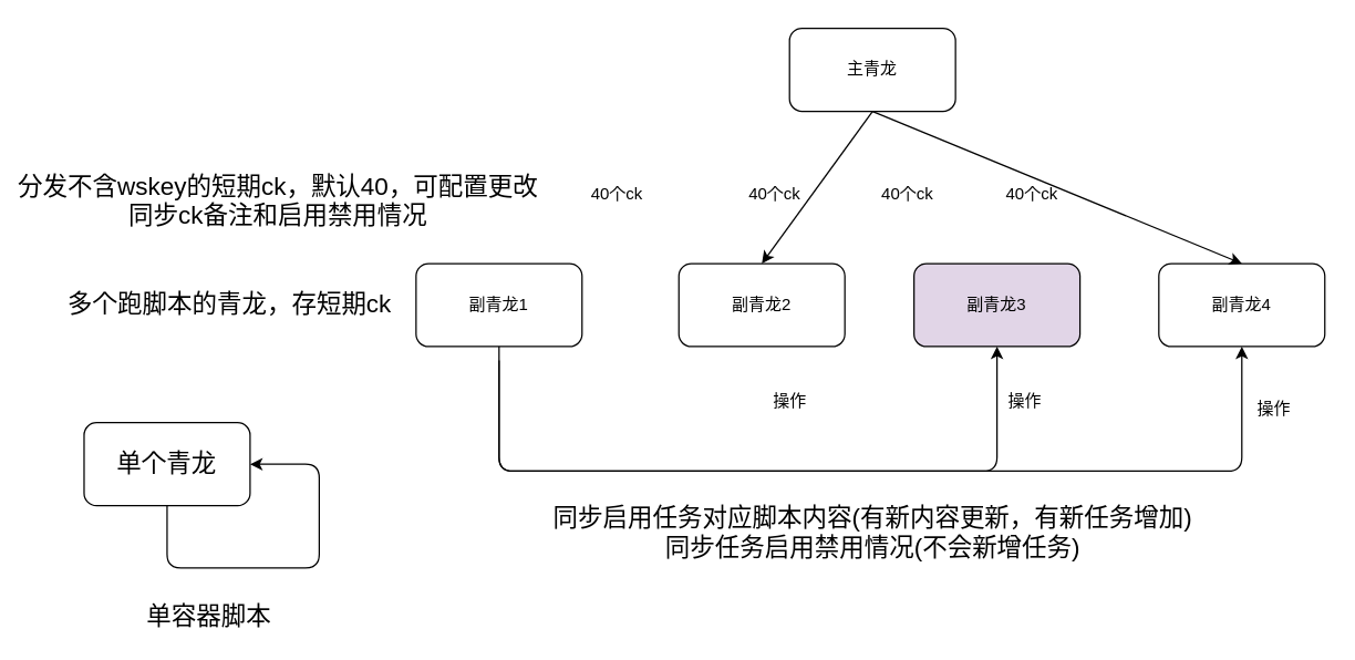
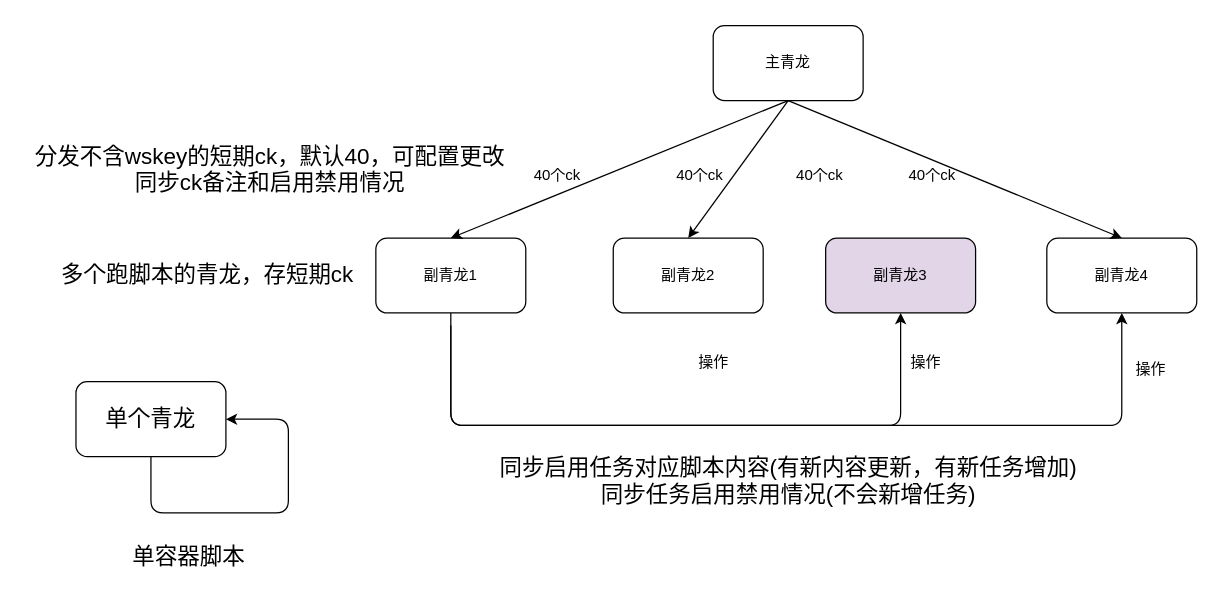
- <mxCell id="10" value="&lt;font style=&quot;font-size: 18px&quot;&gt;&lt;br&gt;分发不含wskey的短期ck，默认40，可配置更改&lt;br&gt;同步ck备注和启用禁用情况&lt;br&gt;&lt;/font&gt;" style="text;html=1;align=center;verticalAlign=middle;resizable=0;points=[];autosize=1;" parent="1" vertex="1"><mxGeometry x="5" y="110" width="390" height="50" as="geometry" /></mxCell>
+ <mxCell id="10" value="&lt;font style=&quot;font-size: 18px&quot;&gt;&lt;br&gt;分发不含wskey的短期ck，默认40，可配置更改&lt;br&gt;同步ck备注和启用禁用情况&lt;br&gt;&lt;/font&gt;" style="text;html=1;align=center;verticalAlign=middle;resizable=0;points=[];autosize=1;" parent="1" vertex="1"><mxGeometry x="20" y="100" width="390" height="50" as="geometry" /></mxCell>
+ <mxCell id="9" value="" style="endArrow=classic;html=1;exitX=0.5;exitY=1;exitDx=0;exitDy=0;entryX=0.5;entryY=0;entryDx=0;entryDy=0;" parent="1" source="2" target="3" edge="1"><mxGeometry width="50" height="50" relative="1" as="geometry"><mxPoint x="650" y="150" as="sourcePoint" /><mxPoint x="700" y="100" as="targetPoint" /></mxGeometry></mxCell>
